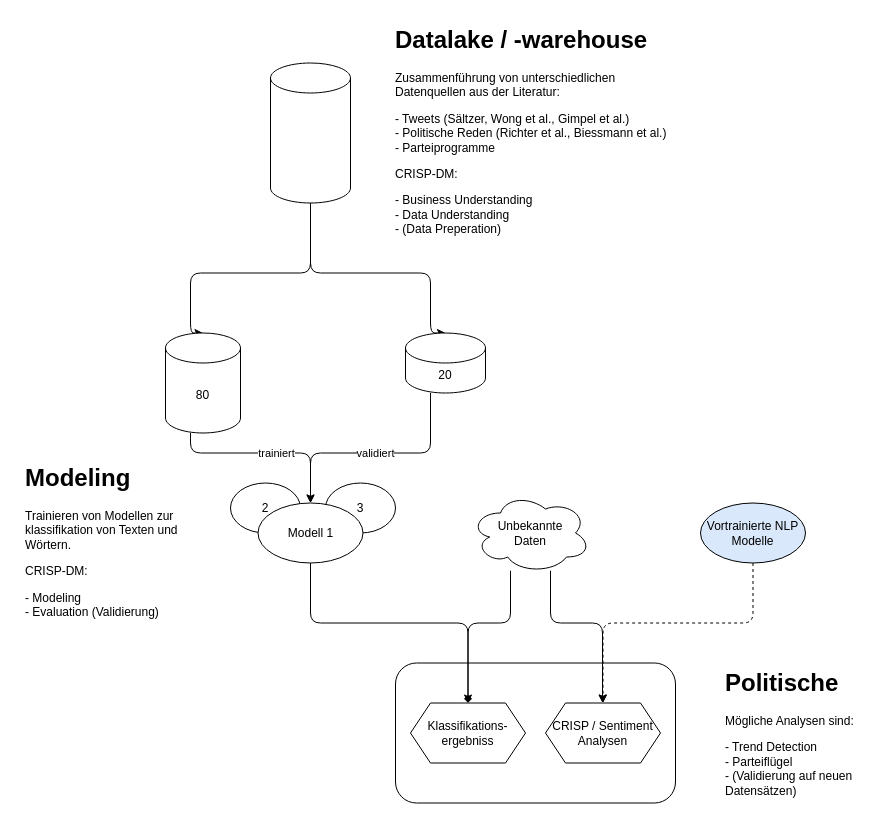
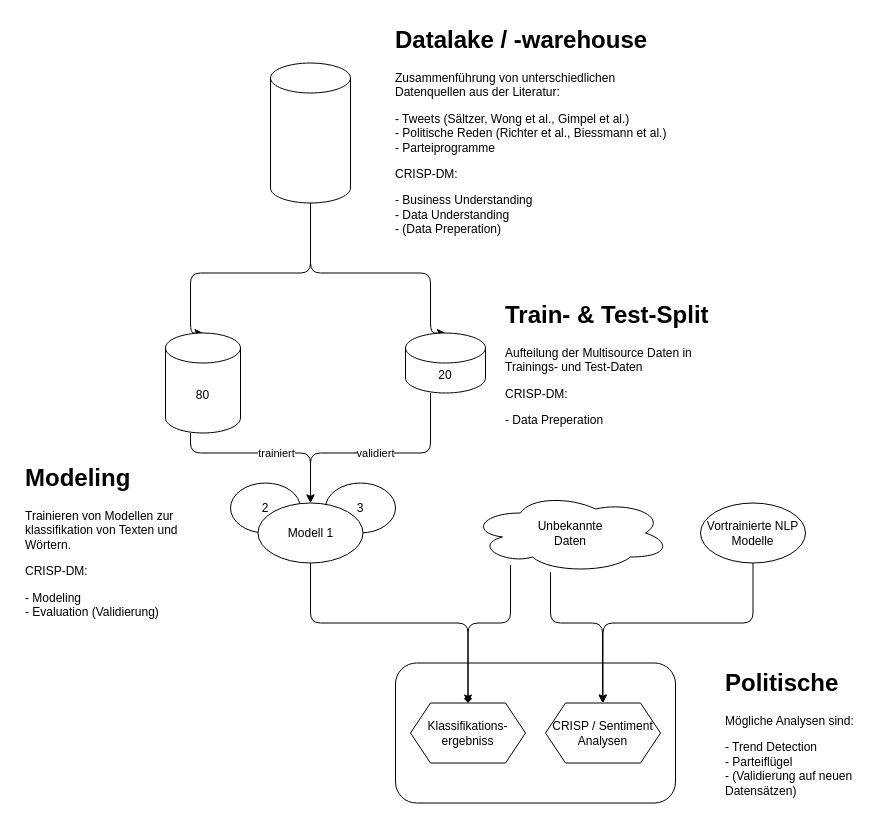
+ <mxCell id="14" value="&lt;h1&gt;Train- &amp;amp; Test-Split&lt;br&gt;&lt;/h1&gt;&lt;p&gt;Aufteilung der Multisource Daten in Trainings- und Test-Daten&lt;/p&gt;&lt;p&gt;CRISP-DM:&lt;/p&gt;&lt;p&gt;- Data Preperation&lt;/p&gt;" style="text;html=1;strokeColor=none;fillColor=none;spacing=5;spacingTop=-20;whiteSpace=wrap;overflow=hidden;rounded=0;" parent="1" vertex="1"><mxGeometry x="500" y="295" width="220" height="135" as="geometry" /></mxCell>
- <mxCell id="13" value="&lt;div&gt;Unbekannte&lt;br&gt;Daten&lt;br&gt;&lt;/div&gt;" style="ellipse;shape=cloud;whiteSpace=wrap;html=1;" parent="1" vertex="1"><mxGeometry x="470" y="492.5" width="120" height="80" as="geometry" /></mxCell>
+ <mxCell id="13" value="&lt;div&gt;Unbekannte&lt;br&gt;Daten&lt;br&gt;&lt;/div&gt;" style="ellipse;shape=cloud;whiteSpace=wrap;html=1;" parent="1" vertex="1"><mxGeometry x="470" y="492.5" width="200" height="80" as="geometry" /></mxCell>
- <mxCell id="12" value="Vortrainierte NLP Modelle" style="ellipse;whiteSpace=wrap;html=1;fillColor=#dae8fc;" parent="1" vertex="1"><mxGeometry x="700" y="502.5" width="105" height="60" as="geometry" /></mxCell>
+ <mxCell id="12" value="Vortrainierte NLP Modelle" style="ellipse;whiteSpace=wrap;html=1;" parent="1" vertex="1"><mxGeometry x="700" y="502.5" width="105" height="60" as="geometry" /></mxCell>
- <mxCell id="24" style="edgeStyle=orthogonalEdgeStyle;rounded=1;orthogonalLoop=1;jettySize=auto;html=1;entryX=0.5;entryY=0;entryDx=0;entryDy=0;dashed=1;" parent="1" source="12" target="17" edge="1"><mxGeometry relative="1" as="geometry"><Array as="points"><mxPoint x="752" y="622.5" /><mxPoint x="602" y="622.5" /></Array></mxGeometry></mxCell>
+ <mxCell id="24" style="edgeStyle=orthogonalEdgeStyle;rounded=1;orthogonalLoop=1;jettySize=auto;html=1;entryX=0.5;entryY=0;entryDx=0;entryDy=0;" parent="1" source="12" target="17" edge="1"><mxGeometry relative="1" as="geometry"><Array as="points"><mxPoint x="752" y="622.5" /><mxPoint x="602" y="622.5" /></Array></mxGeometry></mxCell>
